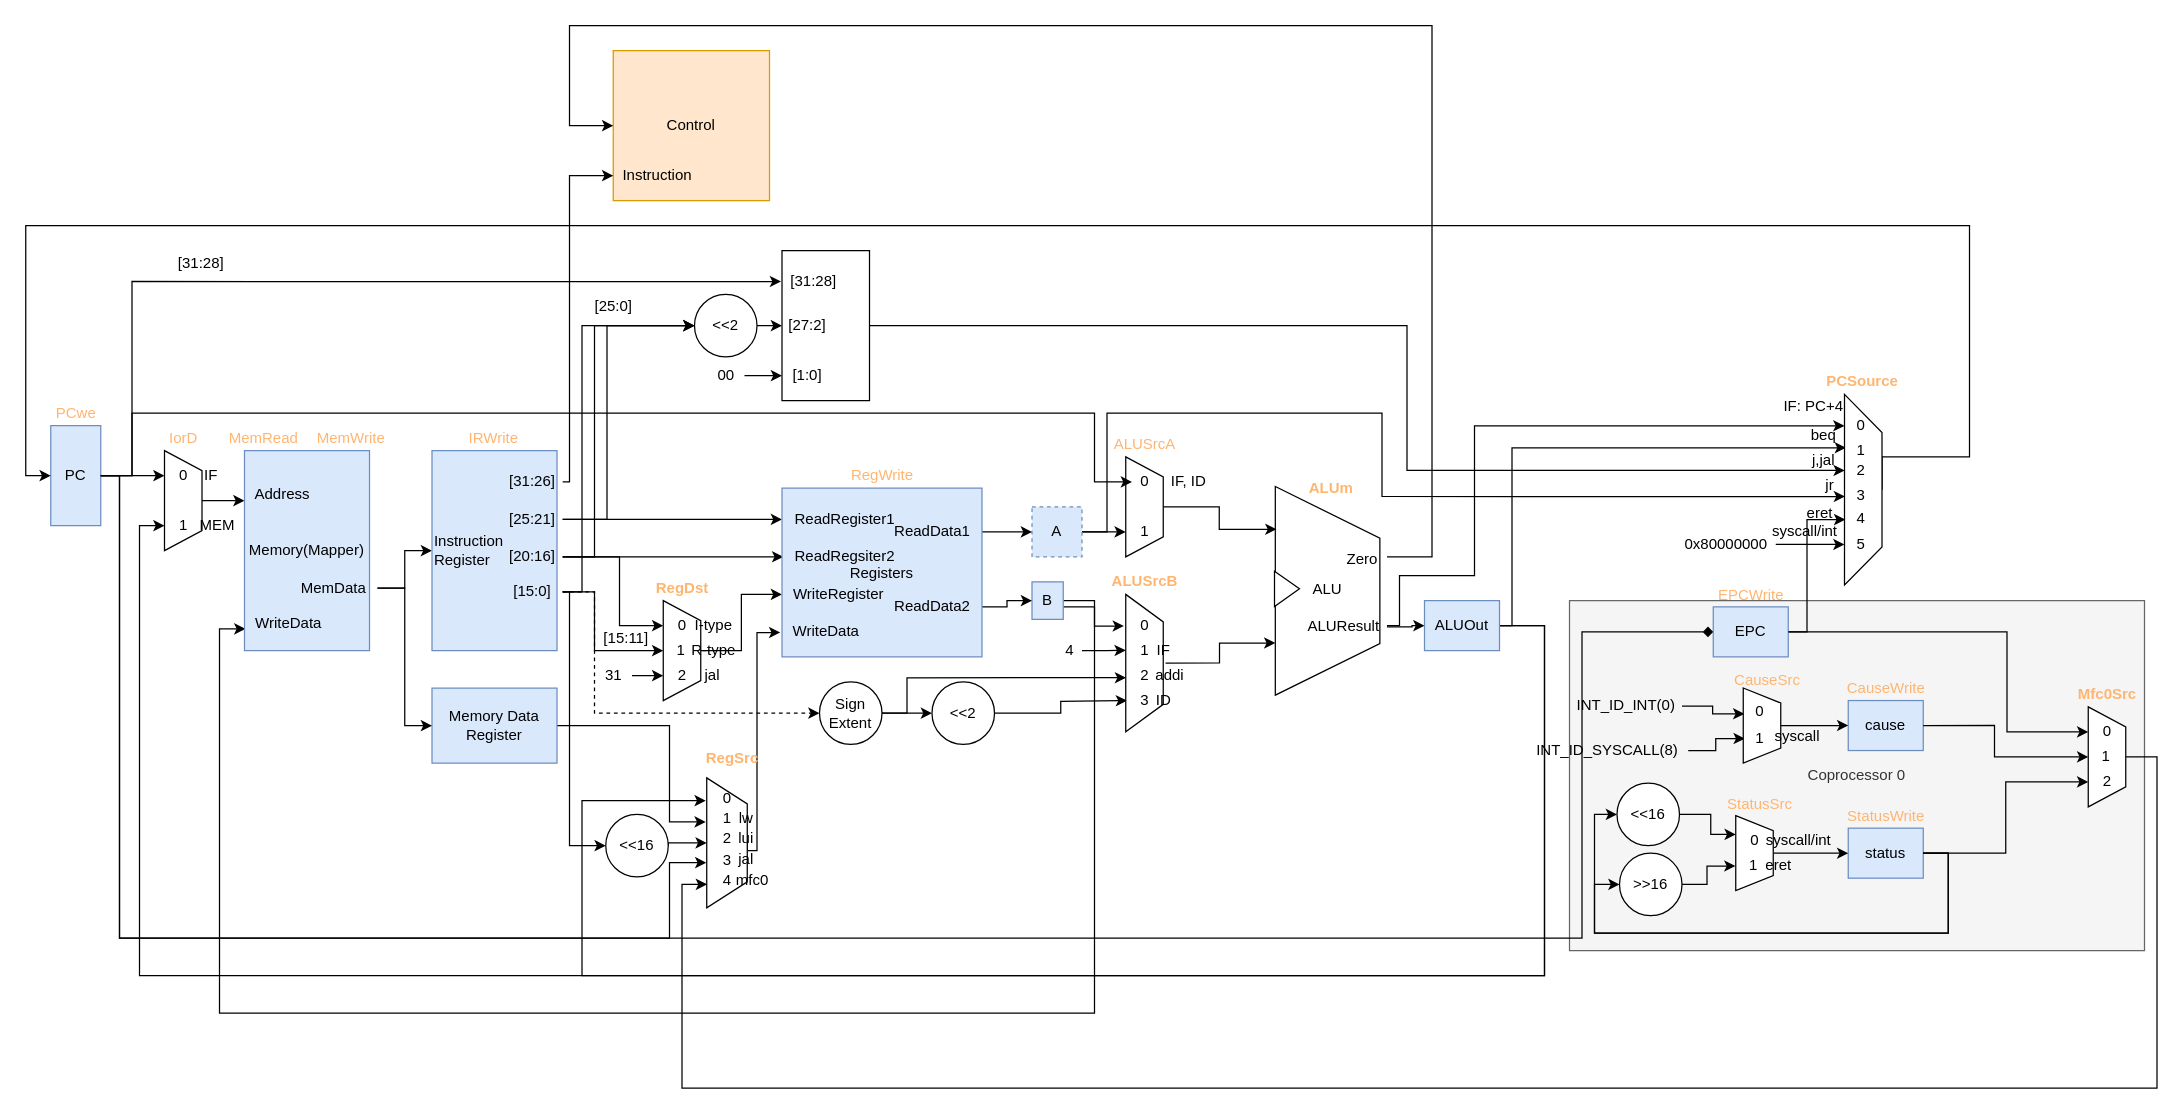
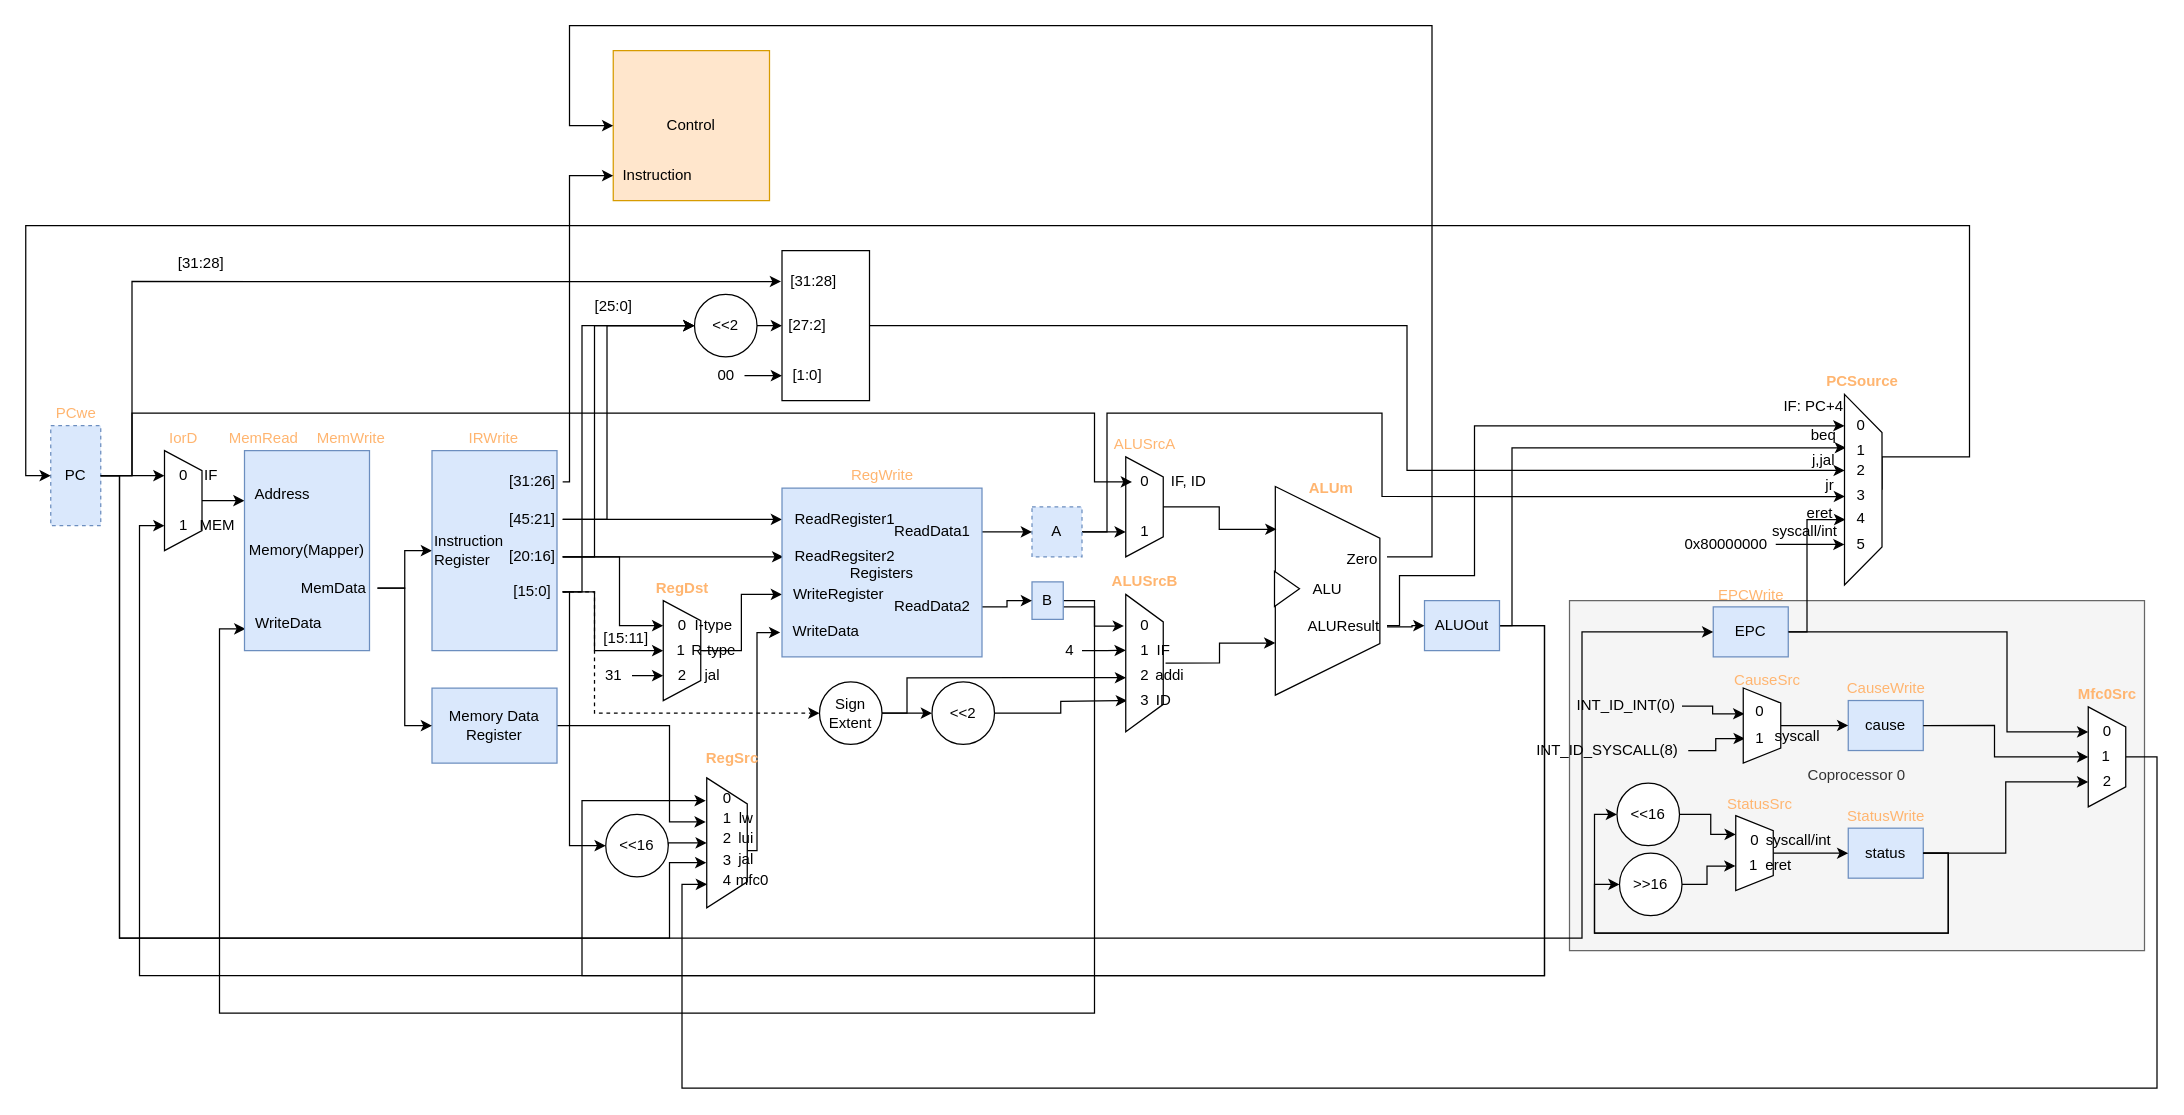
- <mxCell id="24" value="PC" style="rounded=0;whiteSpace=wrap;html=1;fillColor=#dae8fc;strokeColor=#6c8ebf;" parent="23" vertex="1"><mxGeometry x="5" y="20" width="40" height="80" as="geometry" /></mxCell>
+ <mxCell id="24" value="PC" style="rounded=0;whiteSpace=wrap;html=1;fillColor=#dae8fc;strokeColor=#6c8ebf;dashed=1;" parent="23" vertex="1"><mxGeometry x="5" y="20" width="40" height="80" as="geometry" /></mxCell>
- <mxCell id="100" value="[25:21]" style="text;html=1;align=center;verticalAlign=middle;resizable=0;points=[];autosize=1;" parent="97" vertex="1"><mxGeometry x="54.542" y="45.003" width="50" height="20" as="geometry" /></mxCell>
+ <mxCell id="100" value="[45:21]" style="text;html=1;align=center;verticalAlign=middle;resizable=0;points=[];autosize=1;" parent="97" vertex="1"><mxGeometry x="54.542" y="45.003" width="50" height="20" as="geometry" /></mxCell>
- <mxCell id="181" style="edgeStyle=orthogonalEdgeStyle;rounded=0;orthogonalLoop=1;jettySize=auto;html=1;exitX=1;exitY=0.5;exitDx=0;exitDy=0;entryX=0;entryY=0.5;entryDx=0;entryDy=0;endArrow=diamond;" edge="1" parent="1" source="24" target="162"><mxGeometry relative="1" as="geometry"><Array as="points"><mxPoint x="95" y="380" /><mxPoint x="95" y="750" /><mxPoint x="1265" y="750" /><mxPoint x="1265" y="505" /></Array></mxGeometry></mxCell>
+ <mxCell id="181" style="edgeStyle=orthogonalEdgeStyle;rounded=0;orthogonalLoop=1;jettySize=auto;html=1;exitX=1;exitY=0.5;exitDx=0;exitDy=0;entryX=0;entryY=0.5;entryDx=0;entryDy=0;" edge="1" parent="1" source="24" target="162"><mxGeometry relative="1" as="geometry"><Array as="points"><mxPoint x="95" y="380" /><mxPoint x="95" y="750" /><mxPoint x="1265" y="750" /><mxPoint x="1265" y="505" /></Array></mxGeometry></mxCell>
